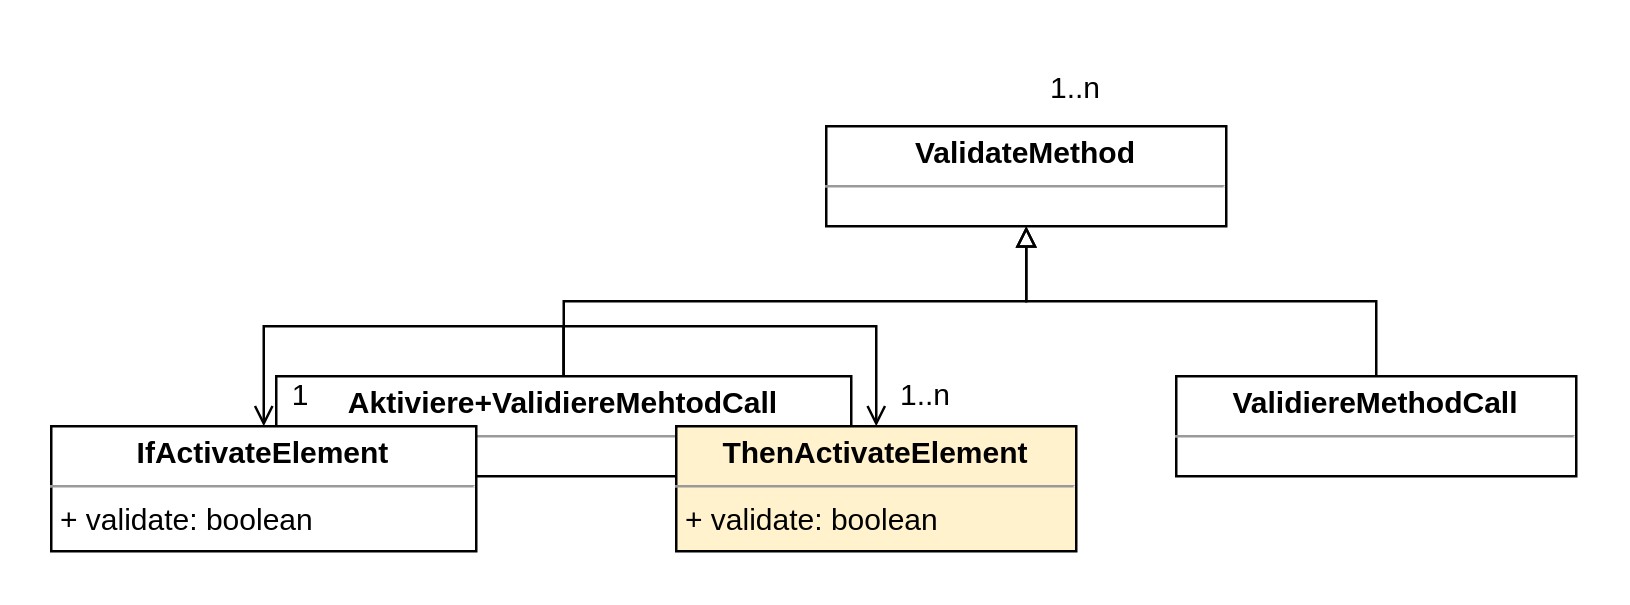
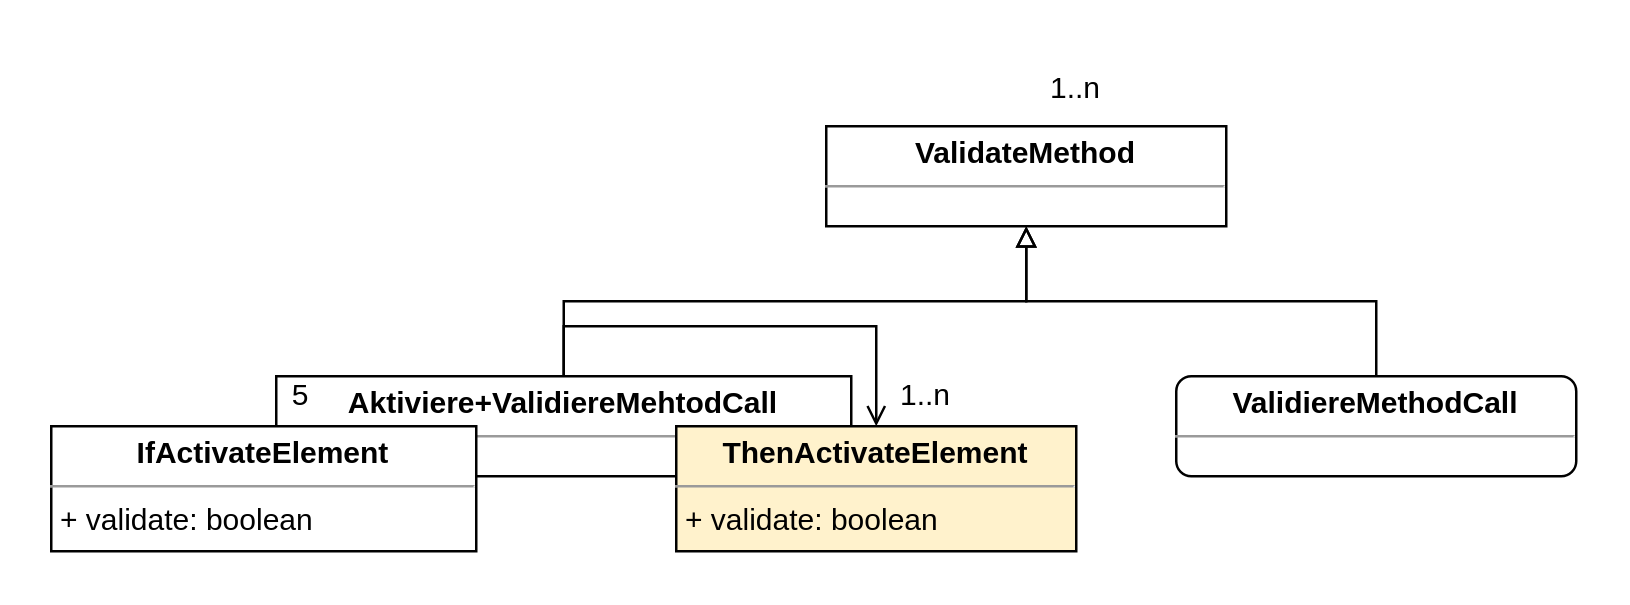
- <mxCell id="2" style="edgeStyle=orthogonalEdgeStyle;rounded=0;orthogonalLoop=1;jettySize=auto;html=1;endArrow=open;endFill=0;entryX=0.5;entryY=0;entryDx=0;entryDy=0;" edge="1" parent="1" source="5" target="6"><mxGeometry relative="1" as="geometry"><mxPoint x="130" y="150" as="targetPoint" /><Array as="points"><mxPoint x="225" y="130" /><mxPoint x="105" y="130" /></Array></mxGeometry></mxCell>
- <mxCell id="13" value="1" style="text;html=1;strokeColor=none;fillColor=none;align=center;verticalAlign=middle;whiteSpace=wrap;rounded=0;" vertex="1" parent="1"><mxGeometry x="60" y="142.5" width="120" height="30" as="geometry" /></mxCell>
+ <mxCell id="13" value="5" style="text;html=1;strokeColor=none;fillColor=none;align=center;verticalAlign=middle;whiteSpace=wrap;rounded=0;" vertex="1" parent="1"><mxGeometry x="60" y="142.5" width="120" height="30" as="geometry" /></mxCell>
- <mxCell id="12" value="&lt;p style=&quot;margin: 0px ; margin-top: 4px ; text-align: center&quot;&gt;&lt;b&gt;ValidiereMethodCall&lt;/b&gt;&lt;/p&gt;&lt;hr size=&quot;1&quot;&gt;&lt;p style=&quot;margin: 0px ; margin-left: 4px&quot;&gt;&lt;br&gt;&lt;/p&gt;" style="verticalAlign=top;align=left;overflow=fill;fontSize=12;fontFamily=Helvetica;html=1;" vertex="1" parent="1"><mxGeometry x="470" y="150" width="160" height="40" as="geometry" /></mxCell>
+ <mxCell id="12" value="&lt;p style=&quot;margin: 0px ; margin-top: 4px ; text-align: center&quot;&gt;&lt;b&gt;ValidiereMethodCall&lt;/b&gt;&lt;/p&gt;&lt;hr size=&quot;1&quot;&gt;&lt;p style=&quot;margin: 0px ; margin-left: 4px&quot;&gt;&lt;br&gt;&lt;/p&gt;" style="verticalAlign=top;align=left;overflow=fill;fontSize=12;fontFamily=Helvetica;html=1;rounded=1;" vertex="1" parent="1"><mxGeometry x="470" y="150" width="160" height="40" as="geometry" /></mxCell>
